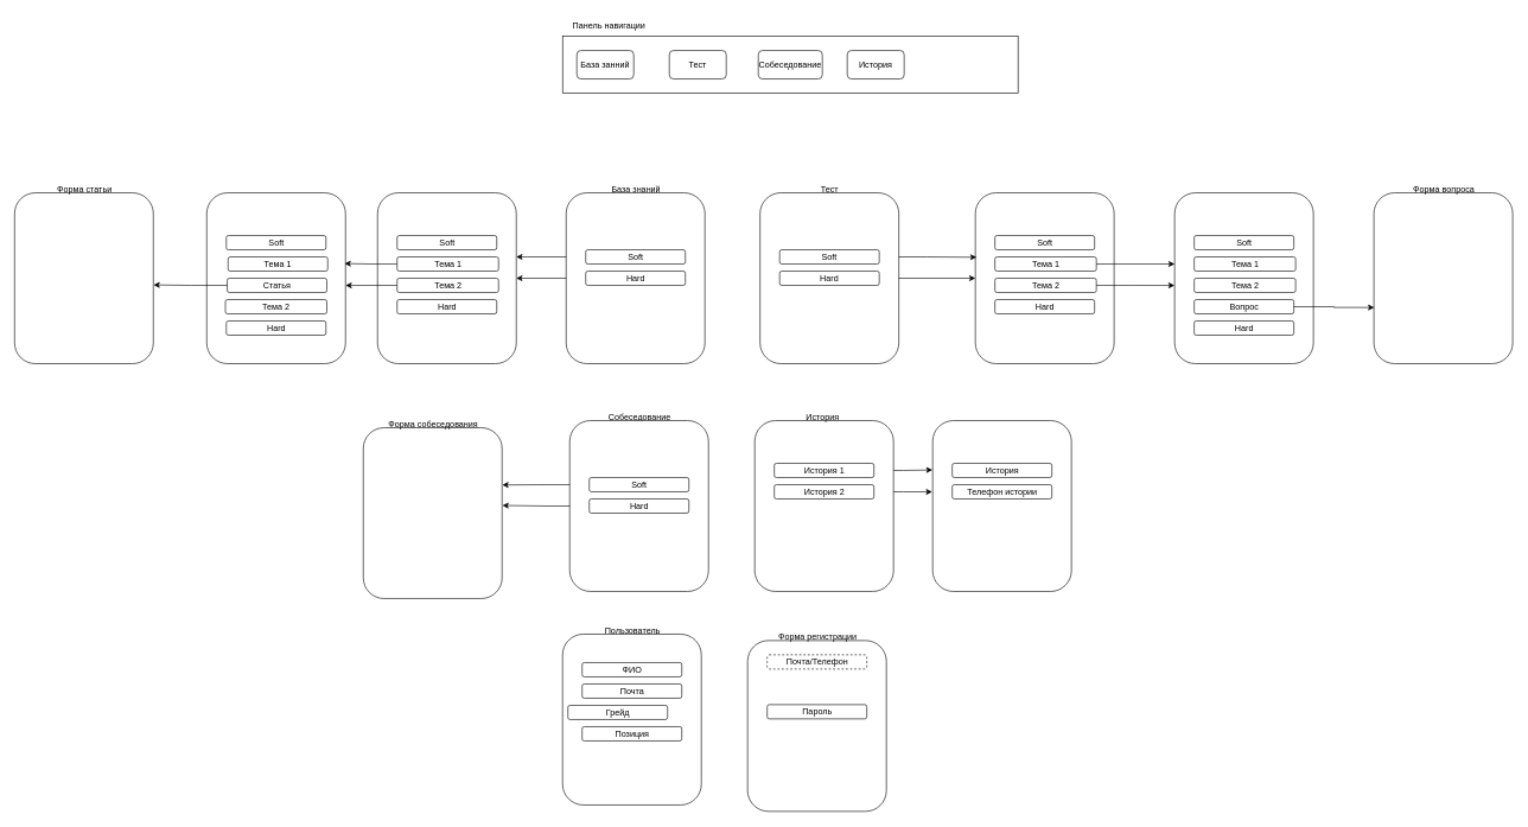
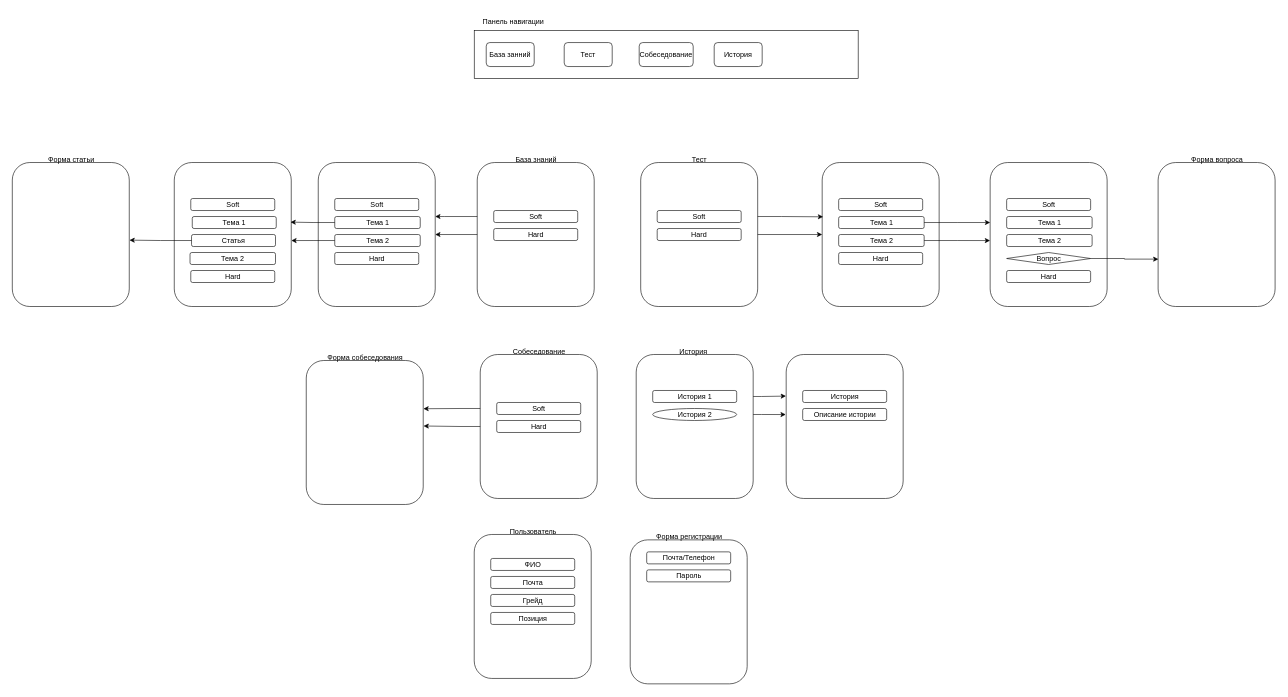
- <mxCell id="39" value="Вопрос" style="rounded=1;whiteSpace=wrap;html=1;" vertex="1" parent="35"><mxGeometry y="90" width="140" height="20" as="geometry" /></mxCell>
+ <mxCell id="39" value="Вопрос" style="rhombus;whiteSpace=wrap;html=1;" vertex="1" parent="35"><mxGeometry y="90" width="140" height="20" as="geometry" /></mxCell>
- <mxCell id="79" value="История 2" style="rounded=1;whiteSpace=wrap;html=1;" vertex="1" parent="76"><mxGeometry x="27.5" y="110" width="140" height="20" as="geometry" /></mxCell>
+ <mxCell id="79" value="История 2" style="ellipse;whiteSpace=wrap;html=1;" vertex="1" parent="76"><mxGeometry x="27.5" y="110" width="140" height="20" as="geometry" /></mxCell>
- <mxCell id="75" value="Телефон истории" style="rounded=1;whiteSpace=wrap;html=1;" vertex="1" parent="72"><mxGeometry x="27.5" y="90" width="140" height="20" as="geometry" /></mxCell>
+ <mxCell id="75" value="Описание истории" style="rounded=1;whiteSpace=wrap;html=1;" vertex="1" parent="72"><mxGeometry x="27.5" y="90" width="140" height="20" as="geometry" /></mxCell>
- <mxCell id="63" value="Почта/Телефон" style="rounded=1;whiteSpace=wrap;html=1;dashed=1;" vertex="1" parent="60"><mxGeometry x="27.5" y="40" width="140" height="20" as="geometry" /></mxCell>
+ <mxCell id="63" value="Почта/Телефон" style="rounded=1;whiteSpace=wrap;html=1;" vertex="1" parent="60"><mxGeometry x="27.5" y="40" width="140" height="20" as="geometry" /></mxCell>
- <mxCell id="70" value="Грейд" style="rounded=1;whiteSpace=wrap;html=1;" vertex="1" parent="65"><mxGeometry x="7.5" y="120" width="140" height="20" as="geometry" /></mxCell>
+ <mxCell id="70" value="Грейд" style="rounded=1;whiteSpace=wrap;html=1;" vertex="1" parent="65"><mxGeometry x="27.5" y="120" width="140" height="20" as="geometry" /></mxCell>
- <mxCell id="64" value="Пароль" style="rounded=1;whiteSpace=wrap;html=1;" vertex="1" parent="60"><mxGeometry x="27.5" y="110" width="140" height="20" as="geometry" /></mxCell>
+ <mxCell id="64" value="Пароль" style="rounded=1;whiteSpace=wrap;html=1;" vertex="1" parent="60"><mxGeometry x="27.5" y="70" width="140" height="20" as="geometry" /></mxCell>
